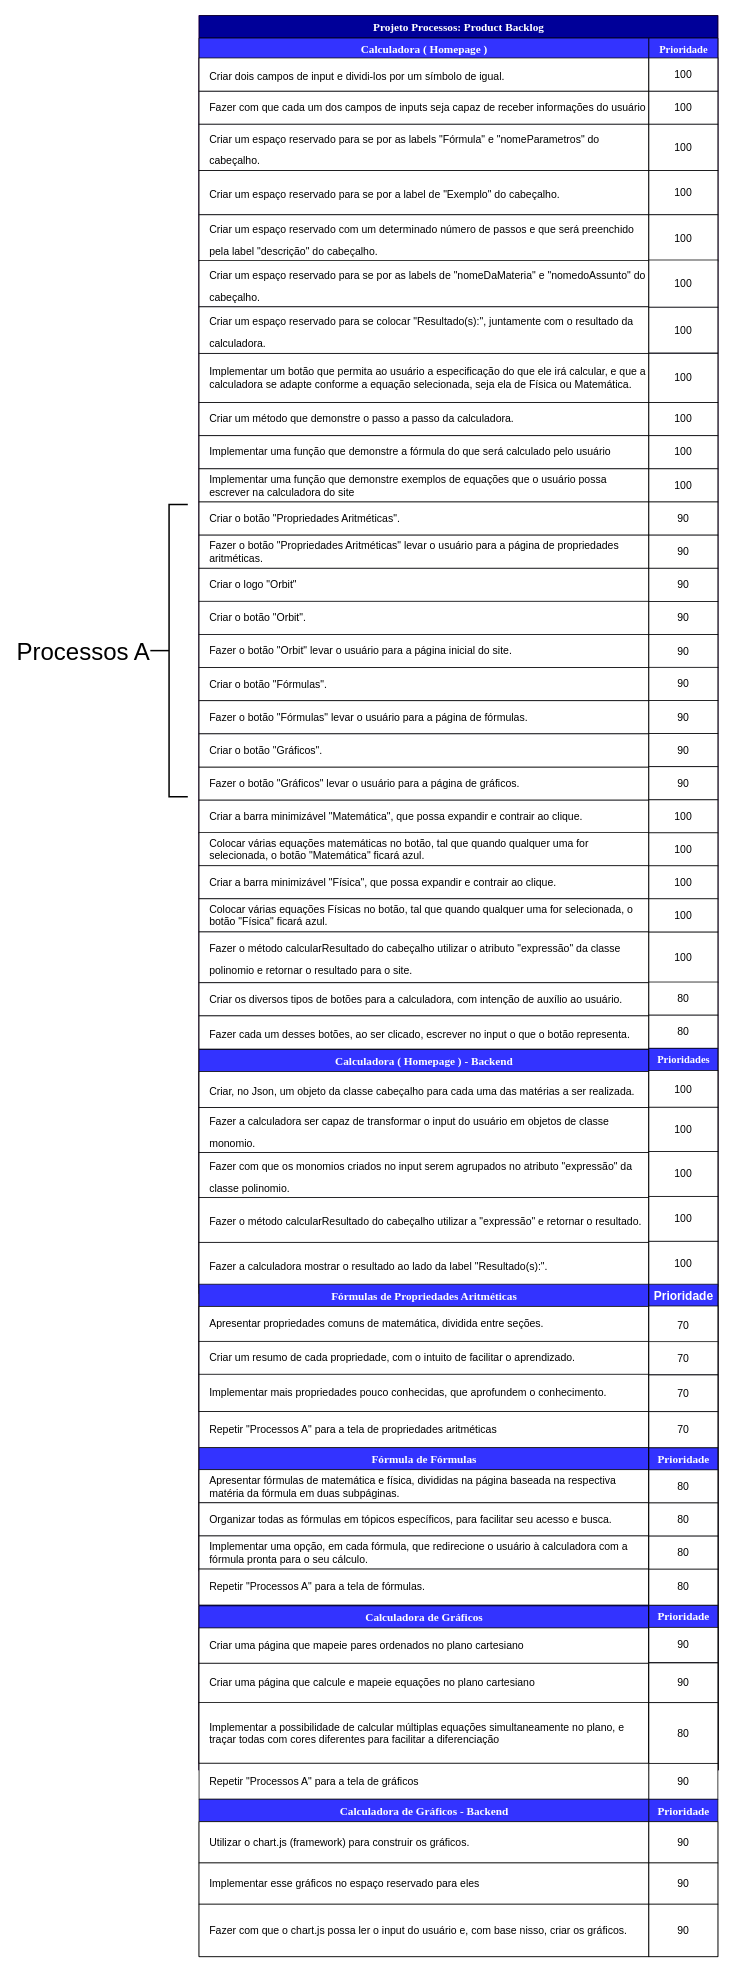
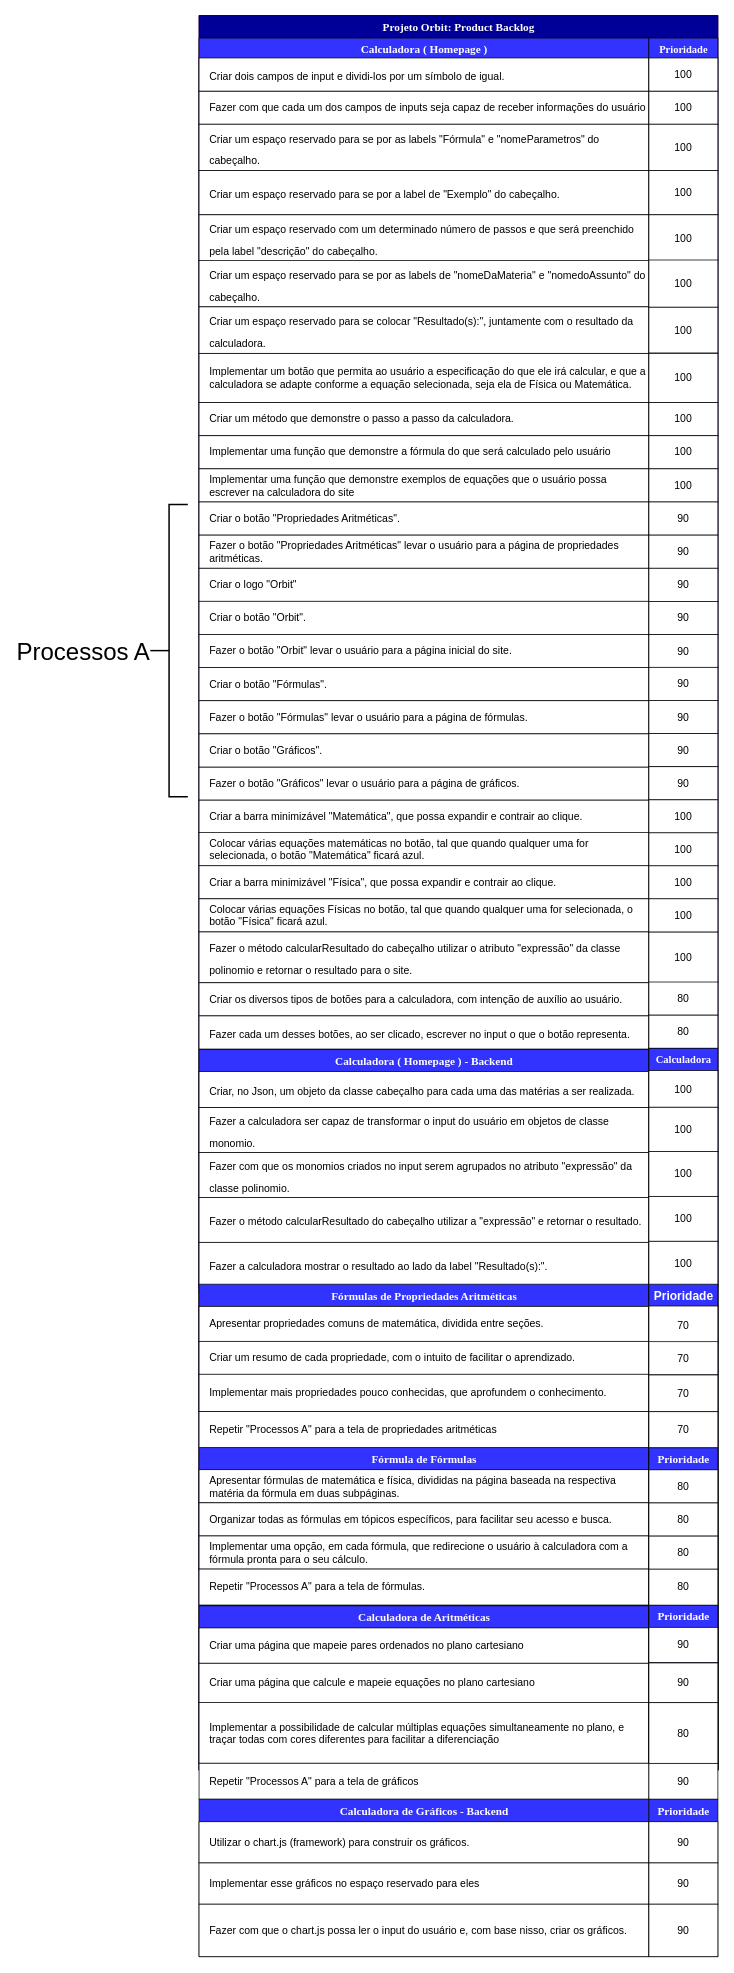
- <mxCell id="3" value="&lt;font face=&quot;Verdana&quot; style=&quot;font-size: 15px;&quot;&gt;Projeto Processos: Product Backlog&lt;/font&gt;" style="swimlane;html=1;childLayout=stackLayout;resizeParent=0;resizeParentMax=0;startSize=30;fillColor=#000099;fontColor=#FFFFFF;noLabel=0;collapsible=0;fontStyle=1" parent="2" vertex="1"><mxGeometry width="692" height="2340.246" as="geometry"><mxRectangle x="40" y="40" width="190" height="20" as="alternateBounds" /></mxGeometry></mxCell>
+ <mxCell id="3" value="&lt;font face=&quot;Verdana&quot; style=&quot;font-size: 15px;&quot;&gt;Projeto Orbit: Product Backlog&lt;/font&gt;" style="swimlane;html=1;childLayout=stackLayout;resizeParent=0;resizeParentMax=0;startSize=30;fillColor=#000099;fontColor=#FFFFFF;noLabel=0;collapsible=0;fontStyle=1" parent="2" vertex="1"><mxGeometry width="692" height="2340.246" as="geometry"><mxRectangle x="40" y="40" width="190" height="20" as="alternateBounds" /></mxGeometry></mxCell>
- <mxCell id="77" value="&lt;font style=&quot;font-size: 14px&quot; face=&quot;Verdana&quot;&gt;Prioridades&lt;/font&gt;" style="swimlane;html=1;startSize=30;fillColor=#3333FF;fontColor=#FFFFFF;swimlaneLine=1;collapsible=0;snapToPoint=0;swimlaneFillColor=none;arcSize=15;gradientColor=none;strokeColor=#000000;" parent="52" vertex="1"><mxGeometry y="1347.5" width="92" height="962.746" as="geometry" /></mxCell>
+ <mxCell id="77" value="&lt;font style=&quot;font-size: 14px&quot; face=&quot;Verdana&quot;&gt;Calculadora&lt;/font&gt;" style="swimlane;html=1;startSize=30;fillColor=#3333FF;fontColor=#FFFFFF;swimlaneLine=1;collapsible=0;snapToPoint=0;swimlaneFillColor=none;arcSize=15;gradientColor=none;strokeColor=#000000;" parent="52" vertex="1"><mxGeometry y="1347.5" width="92" height="962.746" as="geometry" /></mxCell>
- <mxCell id="48" value="&lt;font face=&quot;Verdana&quot;&gt;&lt;span style=&quot;font-size: 15px;&quot;&gt;Calculadora de Gráficos&lt;/span&gt;&lt;/font&gt;" style="swimlane;html=1;startSize=30;fillColor=#3333FF;fontColor=#FFFFFF;swimlaneLine=1;collapsible=0;snapToPoint=0;swimlaneFillColor=none;arcSize=15;gradientColor=none;strokeColor=#000000;fontStyle=1" parent="4" vertex="1"><mxGeometry y="2091.056" width="600" height="210" as="geometry" /></mxCell>
+ <mxCell id="48" value="&lt;font face=&quot;Verdana&quot;&gt;&lt;span style=&quot;font-size: 15px;&quot;&gt;Calculadora de Aritméticas&lt;/span&gt;&lt;/font&gt;" style="swimlane;html=1;startSize=30;fillColor=#3333FF;fontColor=#FFFFFF;swimlaneLine=1;collapsible=0;snapToPoint=0;swimlaneFillColor=none;arcSize=15;gradientColor=none;strokeColor=#000000;fontStyle=1" parent="4" vertex="1"><mxGeometry y="2091.056" width="600" height="210" as="geometry" /></mxCell>
